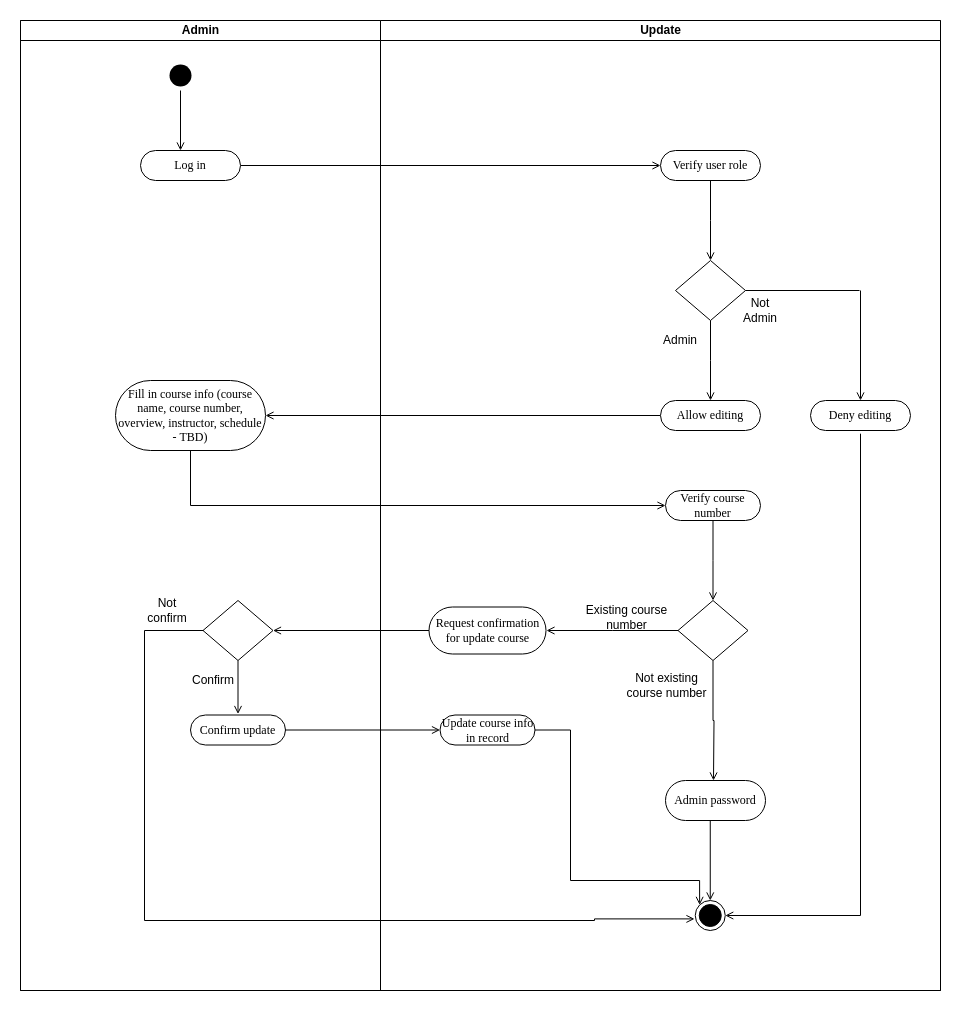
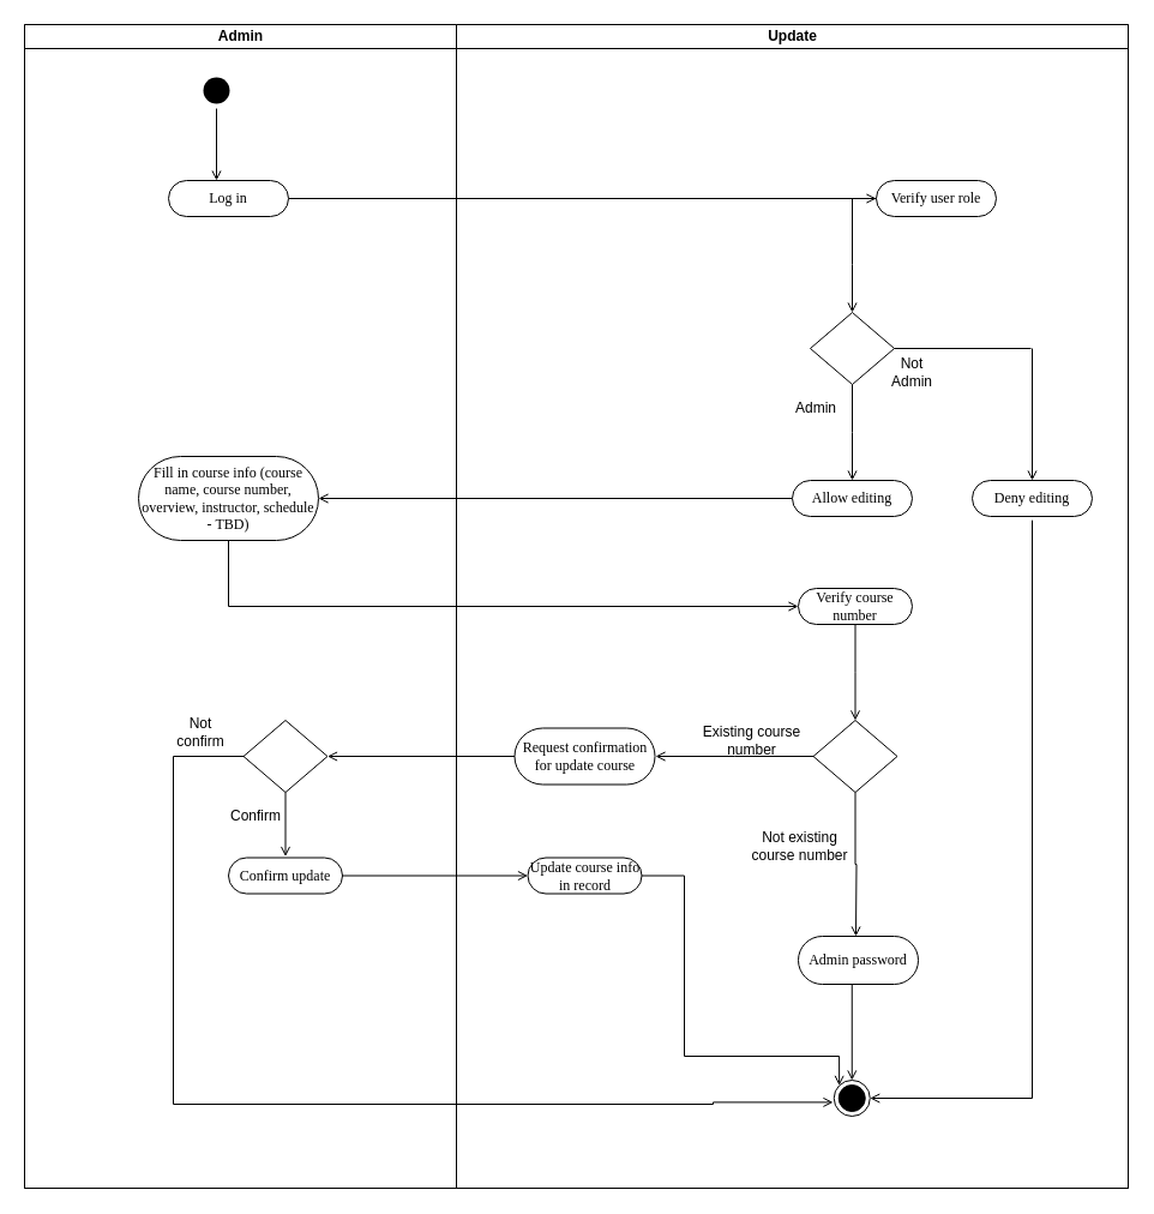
- <mxCell id="29" value="Verify user role" style="rounded=1;whiteSpace=wrap;html=1;shadow=0;comic=0;labelBackgroundColor=none;strokeWidth=1;fontFamily=Verdana;fontSize=12;align=center;arcSize=50;" vertex="1" parent="17"><mxGeometry x="280" y="130" width="100" height="30" as="geometry" /></mxCell>
+ <mxCell id="29" value="Verify user role" style="rounded=1;whiteSpace=wrap;html=1;shadow=0;comic=0;labelBackgroundColor=none;strokeWidth=1;fontFamily=Verdana;fontSize=12;align=center;arcSize=50;" vertex="1" parent="17"><mxGeometry x="350" y="130" width="100" height="30" as="geometry" /></mxCell>
- <mxCell id="27" value="Not existing course number" style="text;html=1;strokeColor=none;fillColor=none;align=center;verticalAlign=middle;whiteSpace=wrap;rounded=0;" vertex="1" parent="17"><mxGeometry x="240" y="650" width="92.75" height="30" as="geometry" /></mxCell>
+ <mxCell id="27" value="Not existing course number" style="text;html=1;strokeColor=none;fillColor=none;align=center;verticalAlign=middle;whiteSpace=wrap;rounded=0;" vertex="1" parent="17"><mxGeometry x="240" y="670" width="92.75" height="30" as="geometry" /></mxCell>
